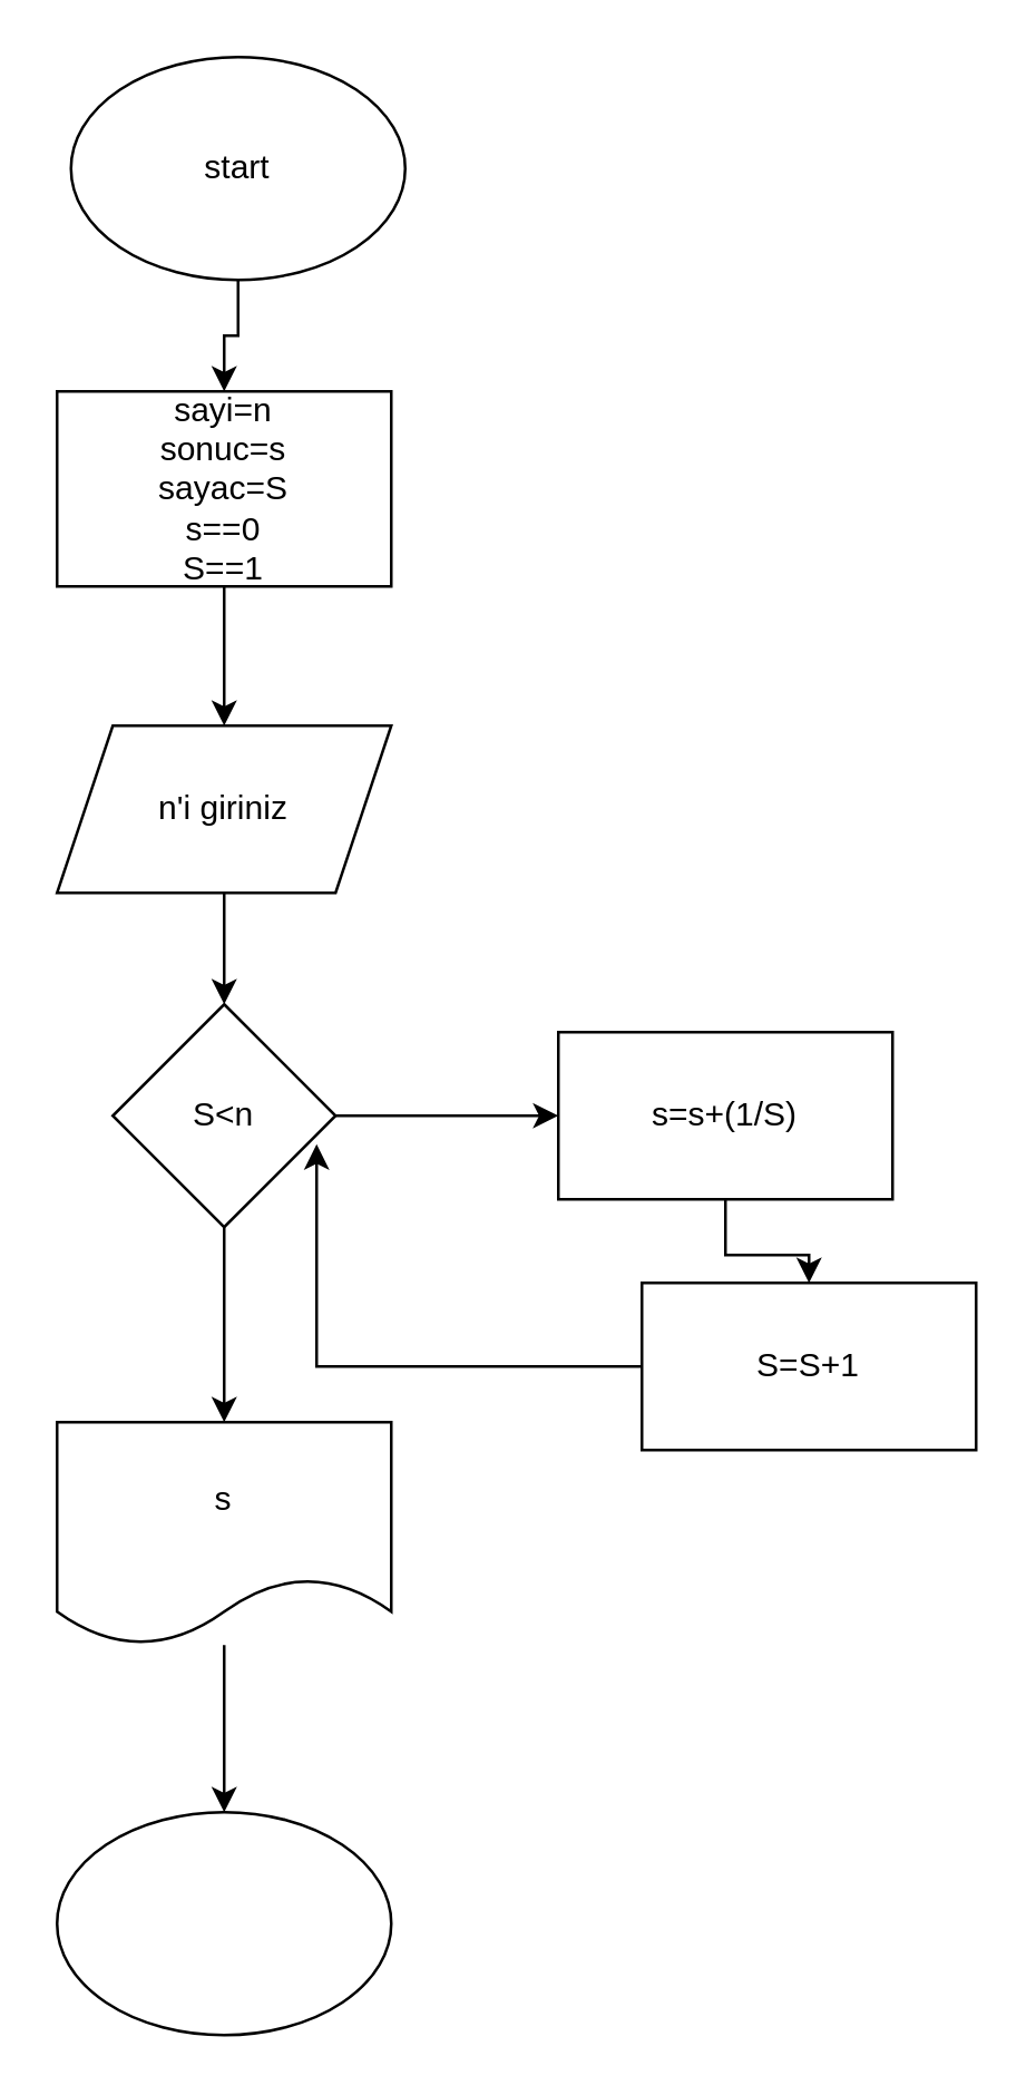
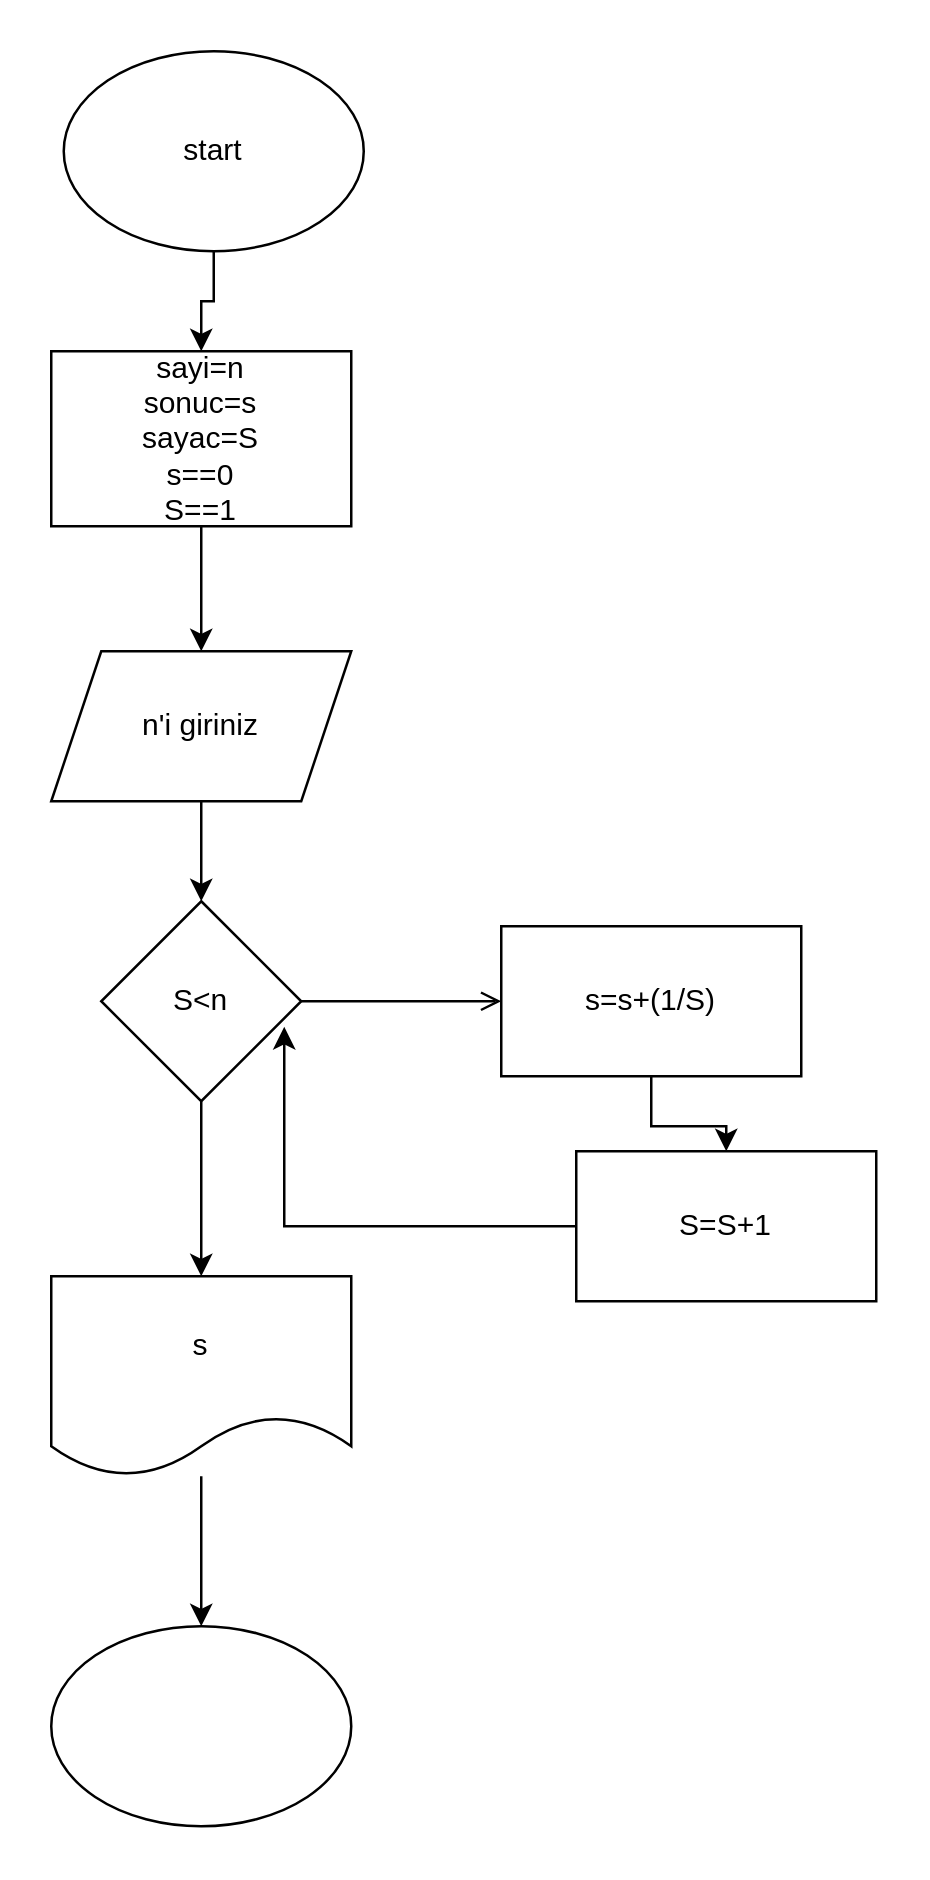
- <mxCell id="8" style="edgeStyle=orthogonalEdgeStyle;rounded=0;orthogonalLoop=1;jettySize=auto;html=1;" edge="1" parent="1" source="10" target="12"><mxGeometry relative="1" as="geometry"><mxPoint x="290" y="400" as="targetPoint" /></mxGeometry></mxCell>
+ <mxCell id="8" style="edgeStyle=orthogonalEdgeStyle;rounded=0;orthogonalLoop=1;jettySize=auto;html=1;endArrow=open;" edge="1" parent="1" source="10" target="12"><mxGeometry relative="1" as="geometry"><mxPoint x="290" y="400" as="targetPoint" /></mxGeometry></mxCell>
